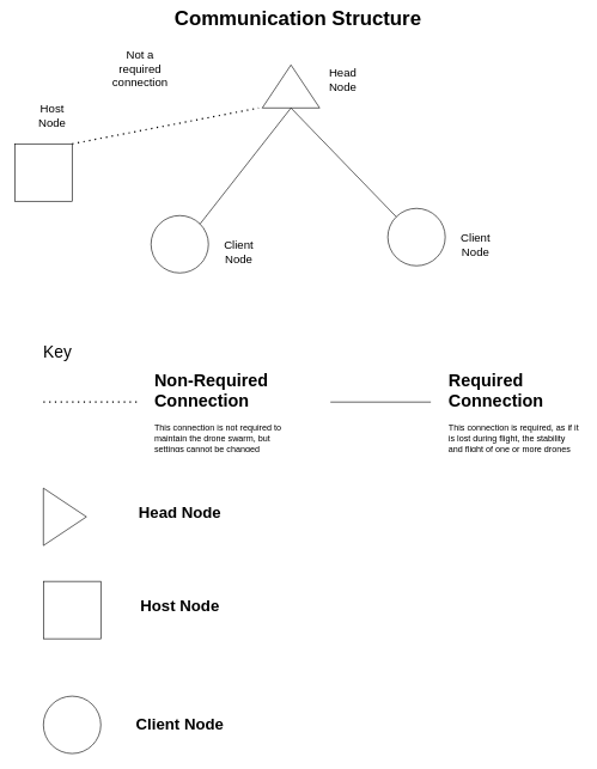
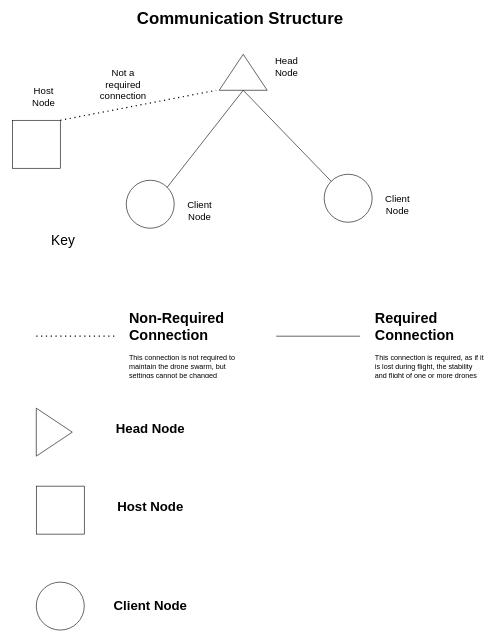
- <mxCell id="2" value="&lt;font size=&quot;1&quot;&gt;&lt;b style=&quot;font-size: 28px&quot;&gt;Communication Structure&lt;/b&gt;&lt;/font&gt;" style="text;html=1;strokeColor=none;fillColor=none;align=center;verticalAlign=middle;whiteSpace=wrap;rounded=0;" vertex="1" parent="1"><mxGeometry x="75" y="15" width="680" height="20" as="geometry" /></mxCell>
+ <mxCell id="2" value="&lt;font size=&quot;1&quot;&gt;&lt;b style=&quot;font-size: 28px&quot;&gt;Communication Structure&lt;/b&gt;&lt;/font&gt;" style="text;html=1;strokeColor=none;fillColor=none;align=center;verticalAlign=middle;whiteSpace=wrap;rounded=0;" vertex="1" parent="1"><mxGeometry x="60" y="20" width="680" height="20" as="geometry" /></mxCell>
- <mxCell id="8" value="&lt;font style=&quot;font-size: 16px&quot;&gt;Not a required connection&lt;/font&gt;" style="text;html=1;strokeColor=none;fillColor=none;align=center;verticalAlign=middle;whiteSpace=wrap;rounded=0;" vertex="1" parent="1"><mxGeometry x="160" y="75" width="70" height="40" as="geometry" /></mxCell>
+ <mxCell id="8" value="&lt;font style=&quot;font-size: 16px&quot;&gt;Not a required connection&lt;/font&gt;" style="text;html=1;strokeColor=none;fillColor=none;align=center;verticalAlign=middle;whiteSpace=wrap;rounded=0;" vertex="1" parent="1"><mxGeometry x="170" y="120" width="70" height="40" as="geometry" /></mxCell>
- <mxCell id="15" value="&lt;font style=&quot;font-size: 23px&quot;&gt;Key&lt;/font&gt;" style="text;html=1;strokeColor=none;fillColor=none;align=center;verticalAlign=middle;whiteSpace=wrap;rounded=0;" vertex="1" parent="1"><mxGeometry x="60" y="480" width="40" height="20" as="geometry" /></mxCell>
+ <mxCell id="15" value="&lt;font style=&quot;font-size: 23px&quot;&gt;Key&lt;/font&gt;" style="text;html=1;strokeColor=none;fillColor=none;align=center;verticalAlign=middle;whiteSpace=wrap;rounded=0;" vertex="1" parent="1"><mxGeometry x="85" y="390" width="40" height="20" as="geometry" /></mxCell>
